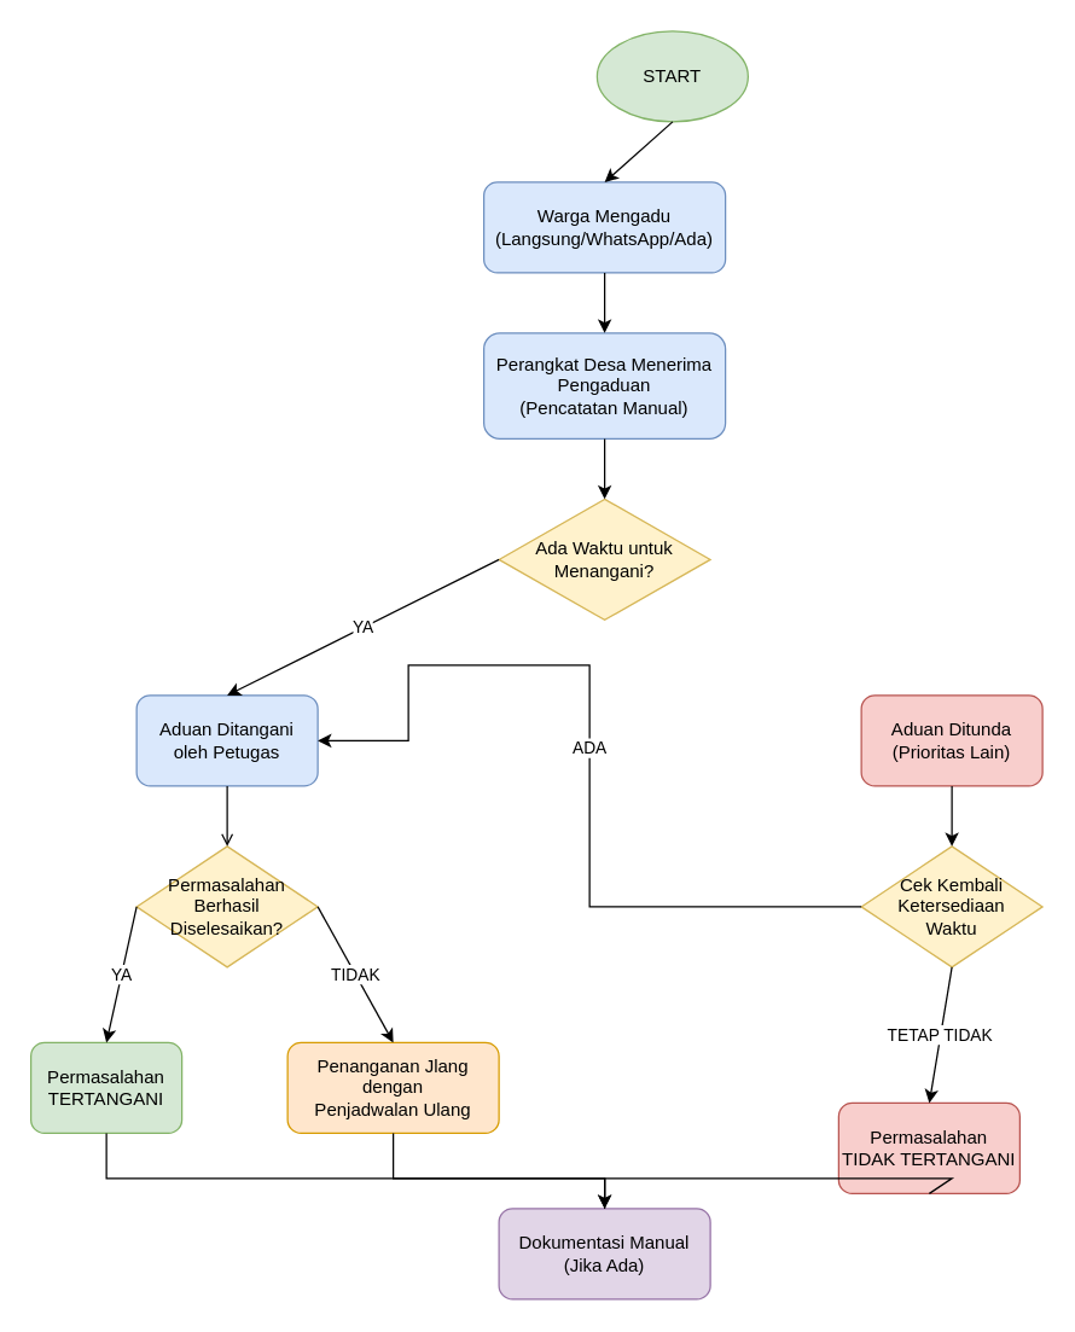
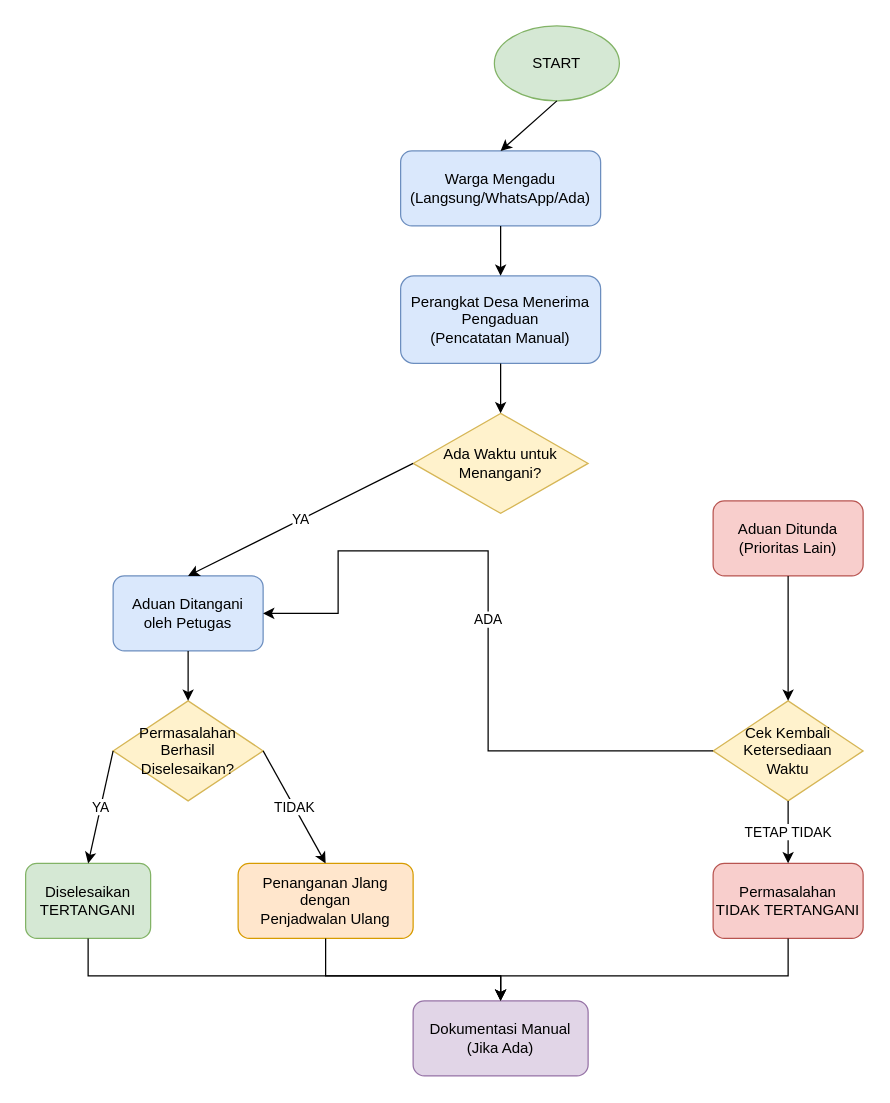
- <mxCell id="10" value="Aduan Ditunda&#10;(Prioritas Lain)" style="rounded=1;whiteSpace=wrap;html=1;fillColor=#f8cecc;strokeColor=#b85450;" vertex="1" parent="1"><mxGeometry x="570" y="460" width="120" height="60" as="geometry" /></mxCell>
+ <mxCell id="10" value="Aduan Ditunda&#10;(Prioritas Lain)" style="rounded=1;whiteSpace=wrap;html=1;fillColor=#f8cecc;strokeColor=#b85450;" vertex="1" parent="1"><mxGeometry x="570" y="400" width="120" height="60" as="geometry" /></mxCell>
- <mxCell id="18" value="" style="endArrow=open;html=1;rounded=0;exitX=0.5;exitY=1;exitDx=0;exitDy=0;entryX=0.5;entryY=0;entryDx=0;entryDy=0;" edge="1" parent="1" source="6" target="7"><mxGeometry width="50" height="50" relative="1" as="geometry"><mxPoint x="150" y="550" as="sourcePoint" /><mxPoint x="150" y="560" as="targetPoint" /></mxGeometry></mxCell>
+ <mxCell id="18" value="" style="endArrow=classic;html=1;rounded=0;exitX=0.5;exitY=1;exitDx=0;exitDy=0;entryX=0.5;entryY=0;entryDx=0;entryDy=0;" edge="1" parent="1" source="6" target="7"><mxGeometry width="50" height="50" relative="1" as="geometry"><mxPoint x="150" y="550" as="sourcePoint" /><mxPoint x="150" y="560" as="targetPoint" /></mxGeometry></mxCell>
- <mxCell id="8" value="Permasalahan&#10;TERTANGANI" style="rounded=1;whiteSpace=wrap;html=1;fillColor=#d5e8d4;strokeColor=#82b366;" vertex="1" parent="1"><mxGeometry x="20" y="690" width="100" height="60" as="geometry" /></mxCell>
+ <mxCell id="8" value="Diselesaikan&#10;TERTANGANI" style="rounded=1;whiteSpace=wrap;html=1;fillColor=#d5e8d4;strokeColor=#82b366;" vertex="1" parent="1"><mxGeometry x="20" y="690" width="100" height="60" as="geometry" /></mxCell>
- <mxCell id="12" value="Permasalahan&#10;TIDAK TERTANGANI" style="rounded=1;whiteSpace=wrap;html=1;fillColor=#f8cecc;strokeColor=#b85450;" vertex="1" parent="1"><mxGeometry x="555" y="730" width="120" height="60" as="geometry" /></mxCell>
+ <mxCell id="12" value="Permasalahan&#10;TIDAK TERTANGANI" style="rounded=1;whiteSpace=wrap;html=1;fillColor=#f8cecc;strokeColor=#b85450;" vertex="1" parent="1"><mxGeometry x="570" y="690" width="120" height="60" as="geometry" /></mxCell>
- <mxCell id="25" value="" style="endArrow=none;html=1;rounded=0;exitX=0.5;exitY=1;exitDx=0;exitDy=0;entryX=0.5;entryY=0;entryDx=0;entryDy=0;" edge="1" parent="1" source="9" target="13"><mxGeometry width="50" height="50" relative="1" as="geometry"><mxPoint x="260" y="780" as="sourcePoint" /><mxPoint x="400" y="790" as="targetPoint" /><Array as="points"><mxPoint x="260" y="780" /><mxPoint x="400" y="780" /></Array></mxGeometry></mxCell>
+ <mxCell id="25" value="" style="endArrow=classic;html=1;rounded=0;exitX=0.5;exitY=1;exitDx=0;exitDy=0;entryX=0.5;entryY=0;entryDx=0;entryDy=0;" edge="1" parent="1" source="9" target="13"><mxGeometry width="50" height="50" relative="1" as="geometry"><mxPoint x="260" y="780" as="sourcePoint" /><mxPoint x="400" y="790" as="targetPoint" /><Array as="points"><mxPoint x="260" y="780" /><mxPoint x="400" y="780" /></Array></mxGeometry></mxCell>
